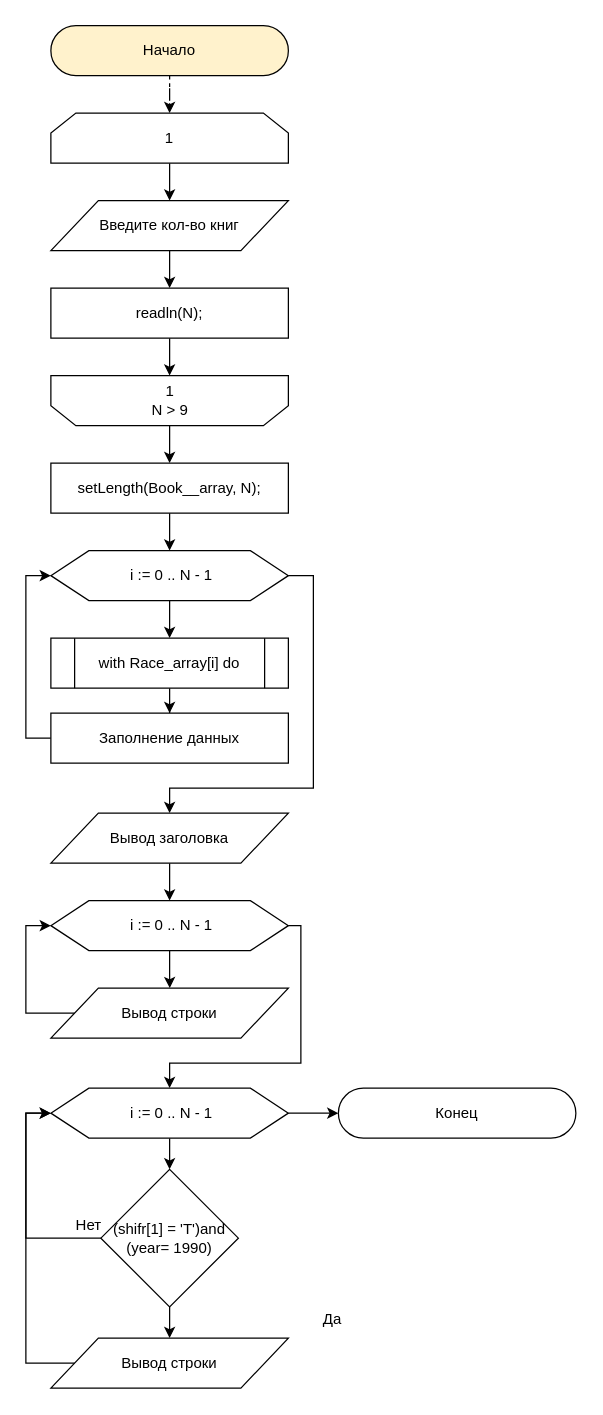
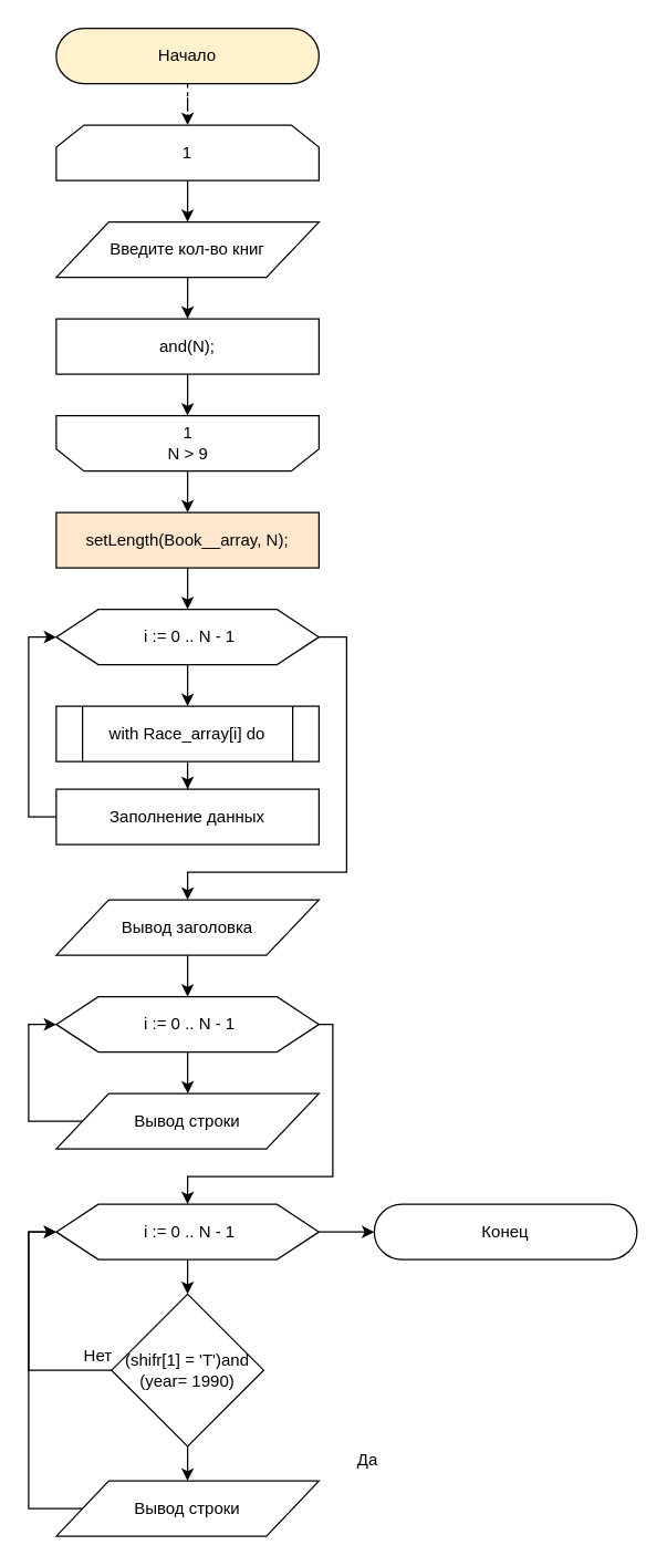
- <mxCell id="9" value="readln(N);" style="rounded=0;whiteSpace=wrap;html=1;" parent="1" vertex="1"><mxGeometry x="40" y="230" width="190" height="40" as="geometry" /></mxCell>
+ <mxCell id="9" value="and(N);" style="rounded=0;whiteSpace=wrap;html=1;" parent="1" vertex="1"><mxGeometry x="40" y="230" width="190" height="40" as="geometry" /></mxCell>
- <mxCell id="14" value="setLength(Book__array, N);" style="rounded=0;whiteSpace=wrap;html=1;" parent="1" vertex="1"><mxGeometry x="40" y="370" width="190" height="40" as="geometry" /></mxCell>
+ <mxCell id="14" value="setLength(Book__array, N);" style="rounded=0;whiteSpace=wrap;html=1;fillColor=#ffe6cc;" parent="1" vertex="1"><mxGeometry x="40" y="370" width="190" height="40" as="geometry" /></mxCell>
